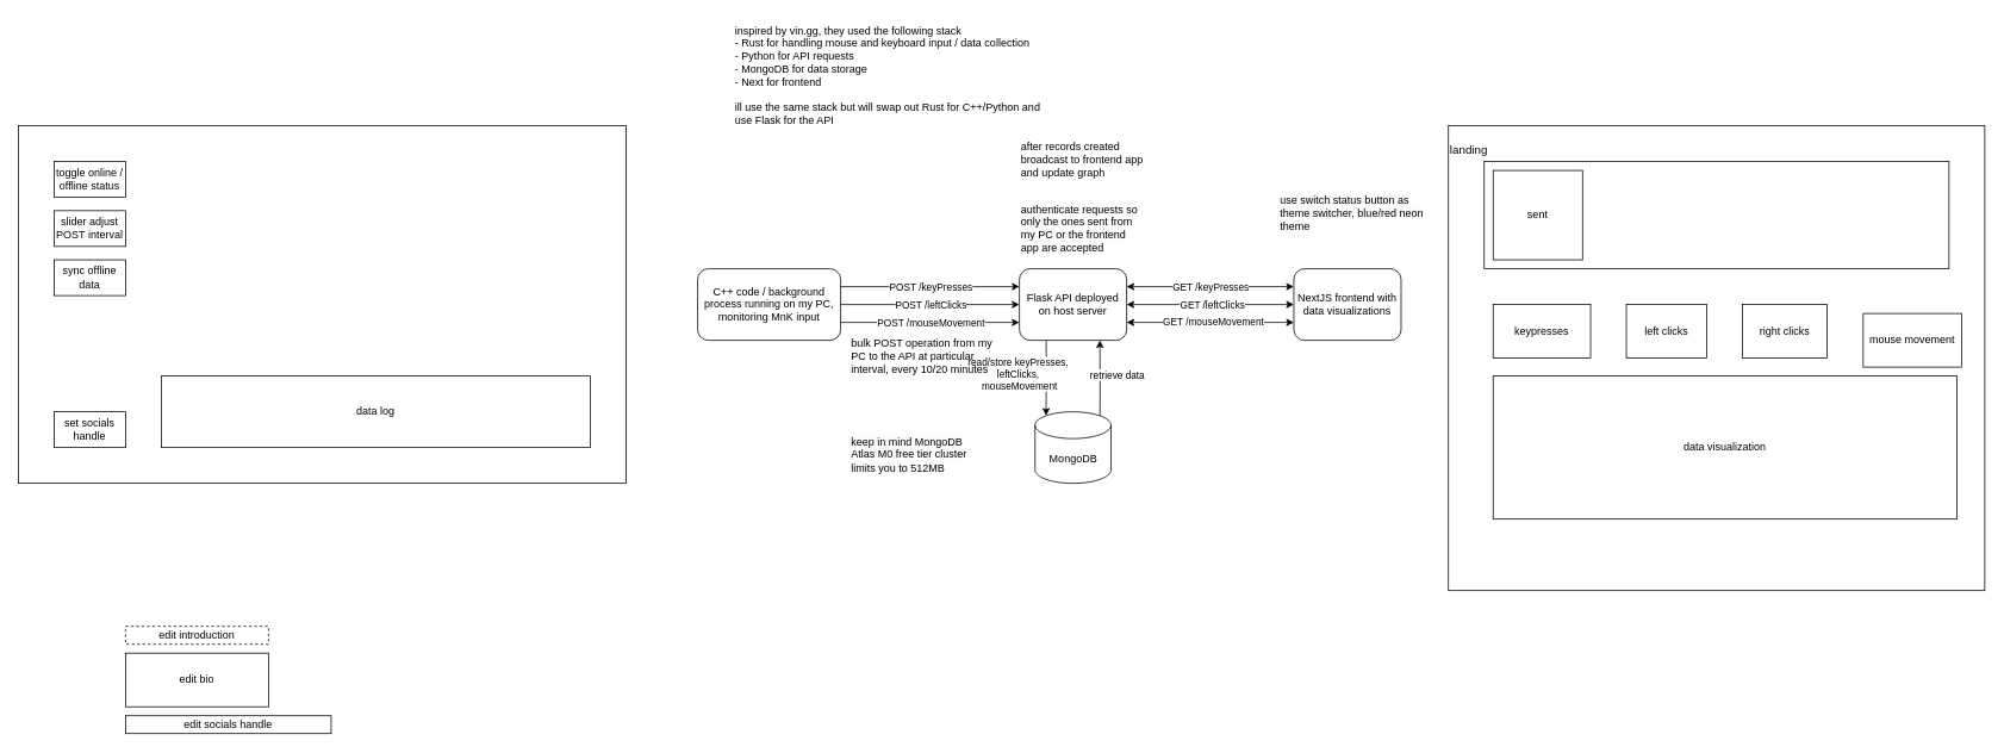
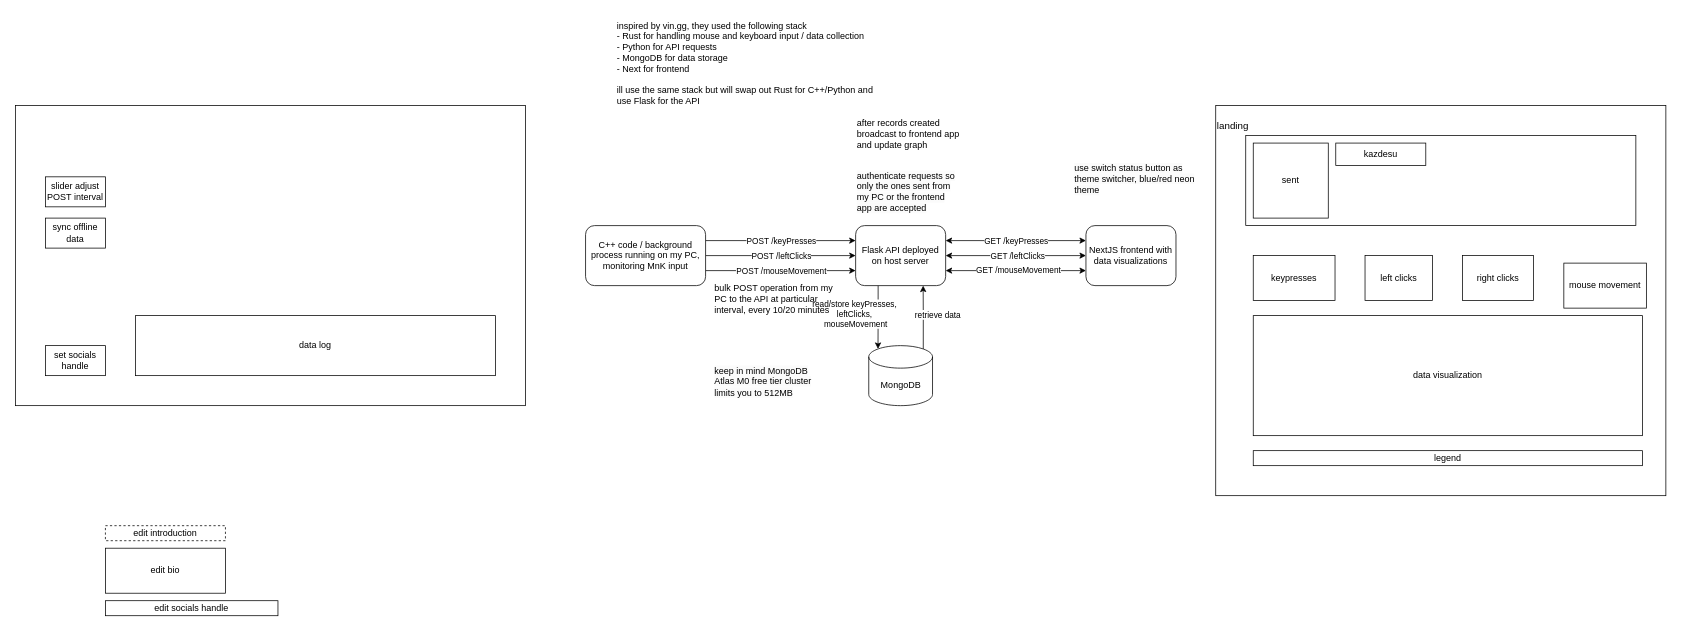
- <mxCell id="35" value="toggle online / offline status" style="rounded=0;whiteSpace=wrap;html=1;" parent="1" vertex="1"><mxGeometry x="60" y="180" width="80" height="40" as="geometry" /></mxCell>
+ <mxCell id="46" value="kazdesu" style="rounded=0;whiteSpace=wrap;html=1;" vertex="1" parent="1"><mxGeometry x="1780" y="190" width="120" height="30" as="geometry" /></mxCell>
+ <mxCell id="43" value="legend" style="rounded=0;whiteSpace=wrap;html=1;" vertex="1" parent="1"><mxGeometry x="1670" y="600" width="519" height="20" as="geometry" /></mxCell>
